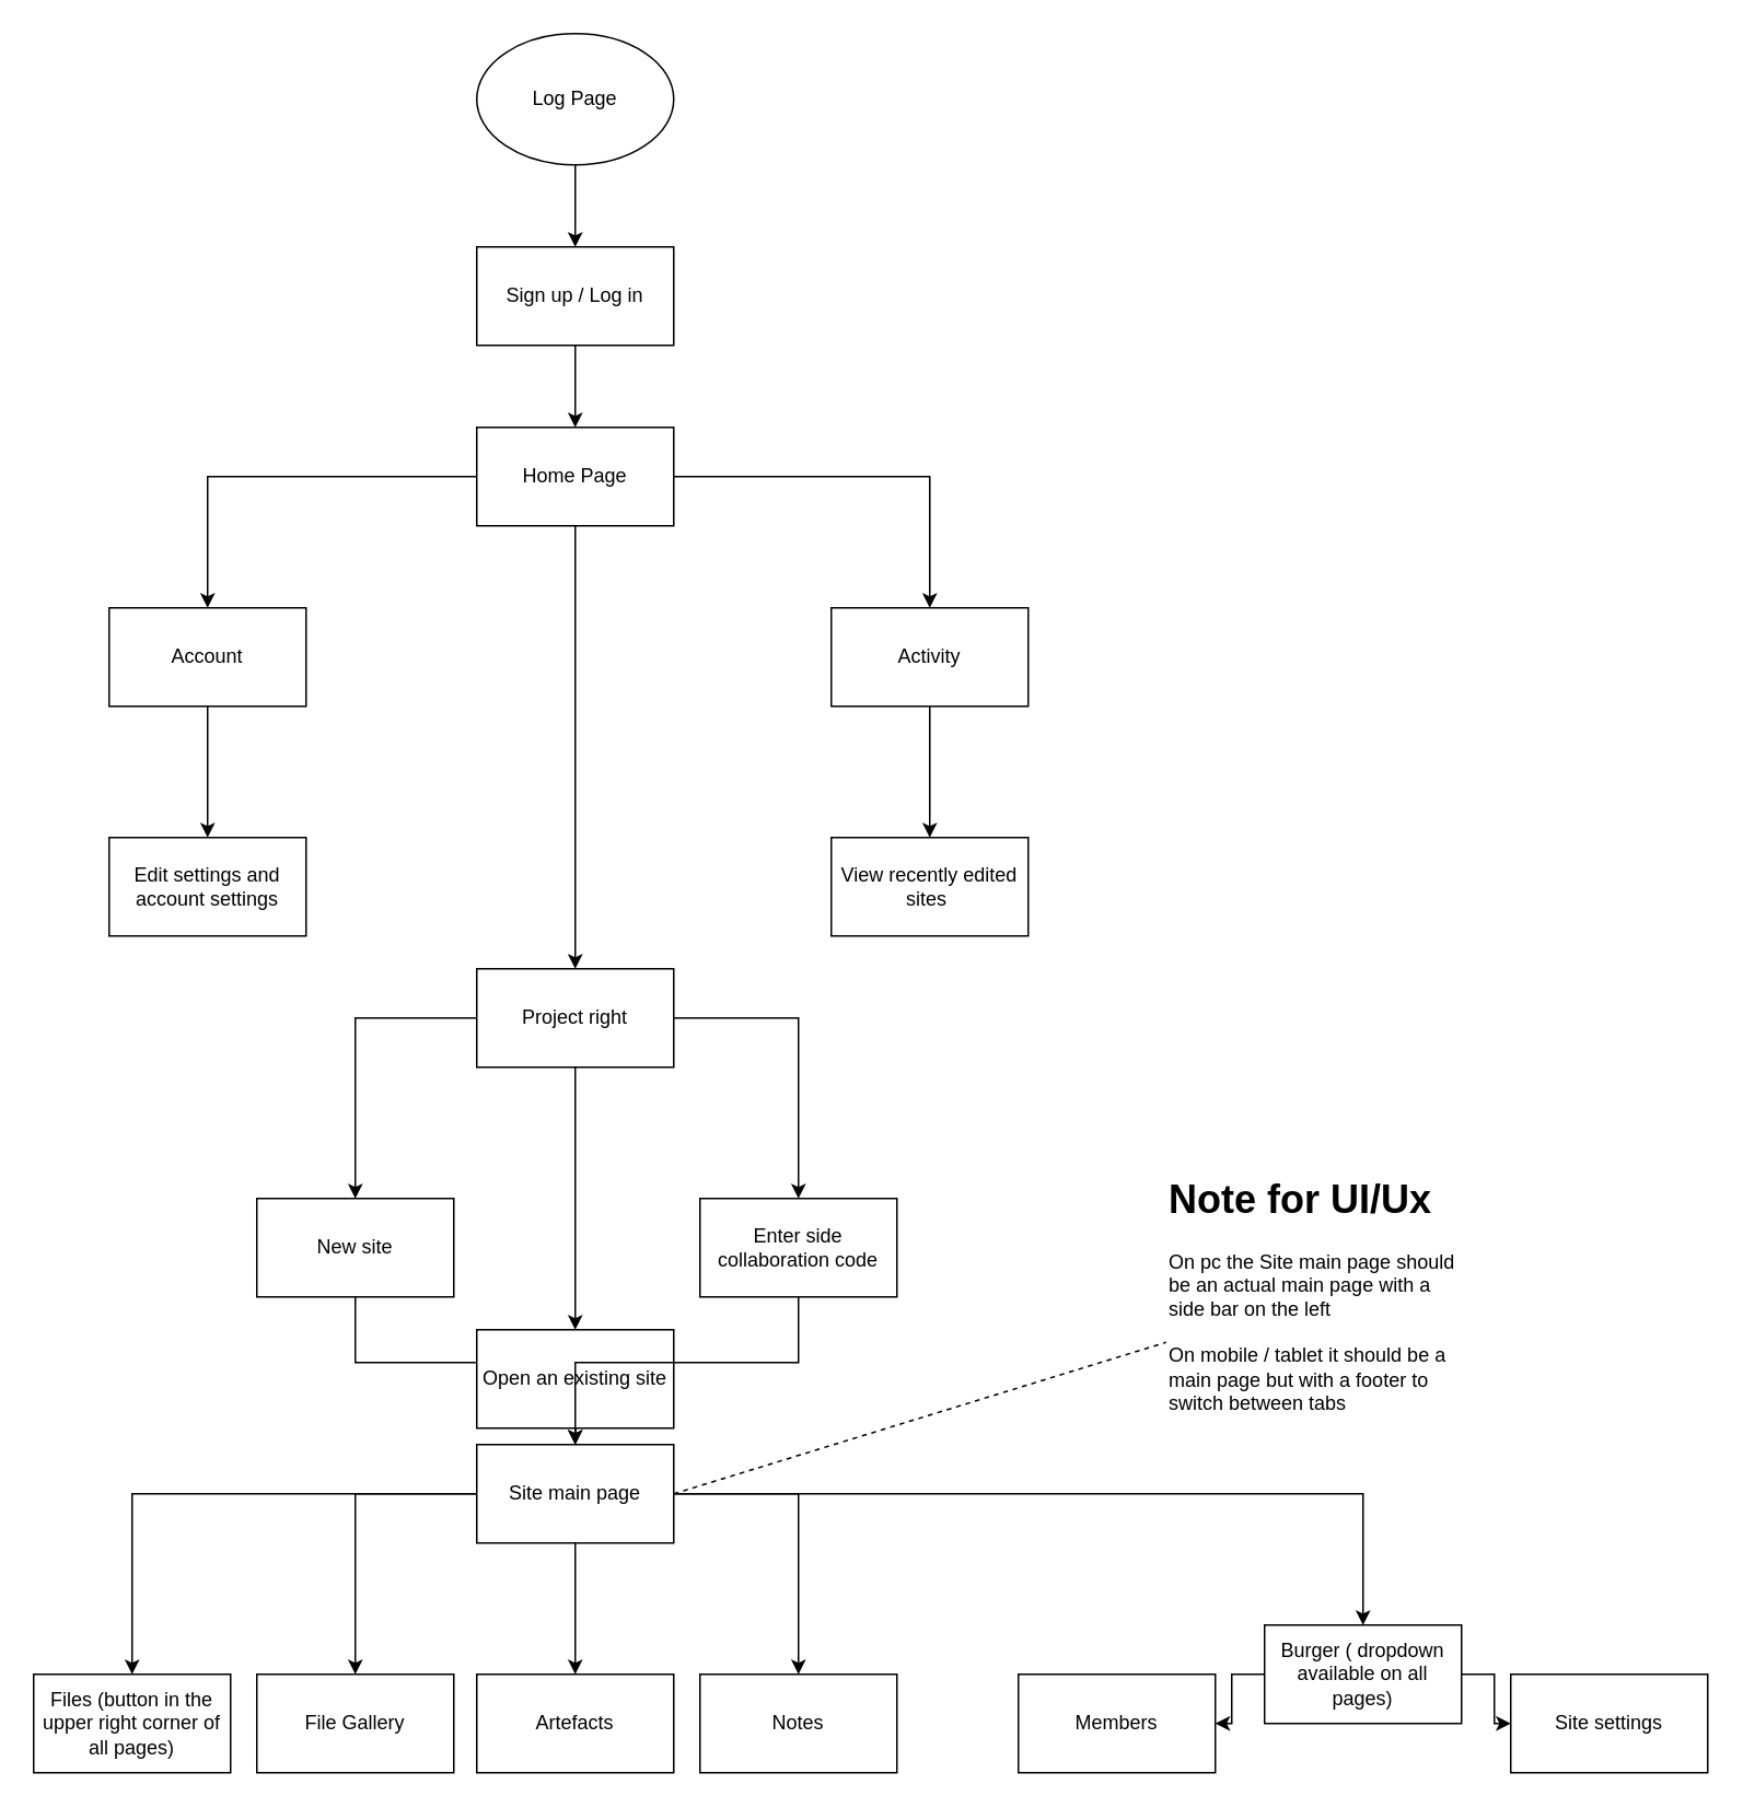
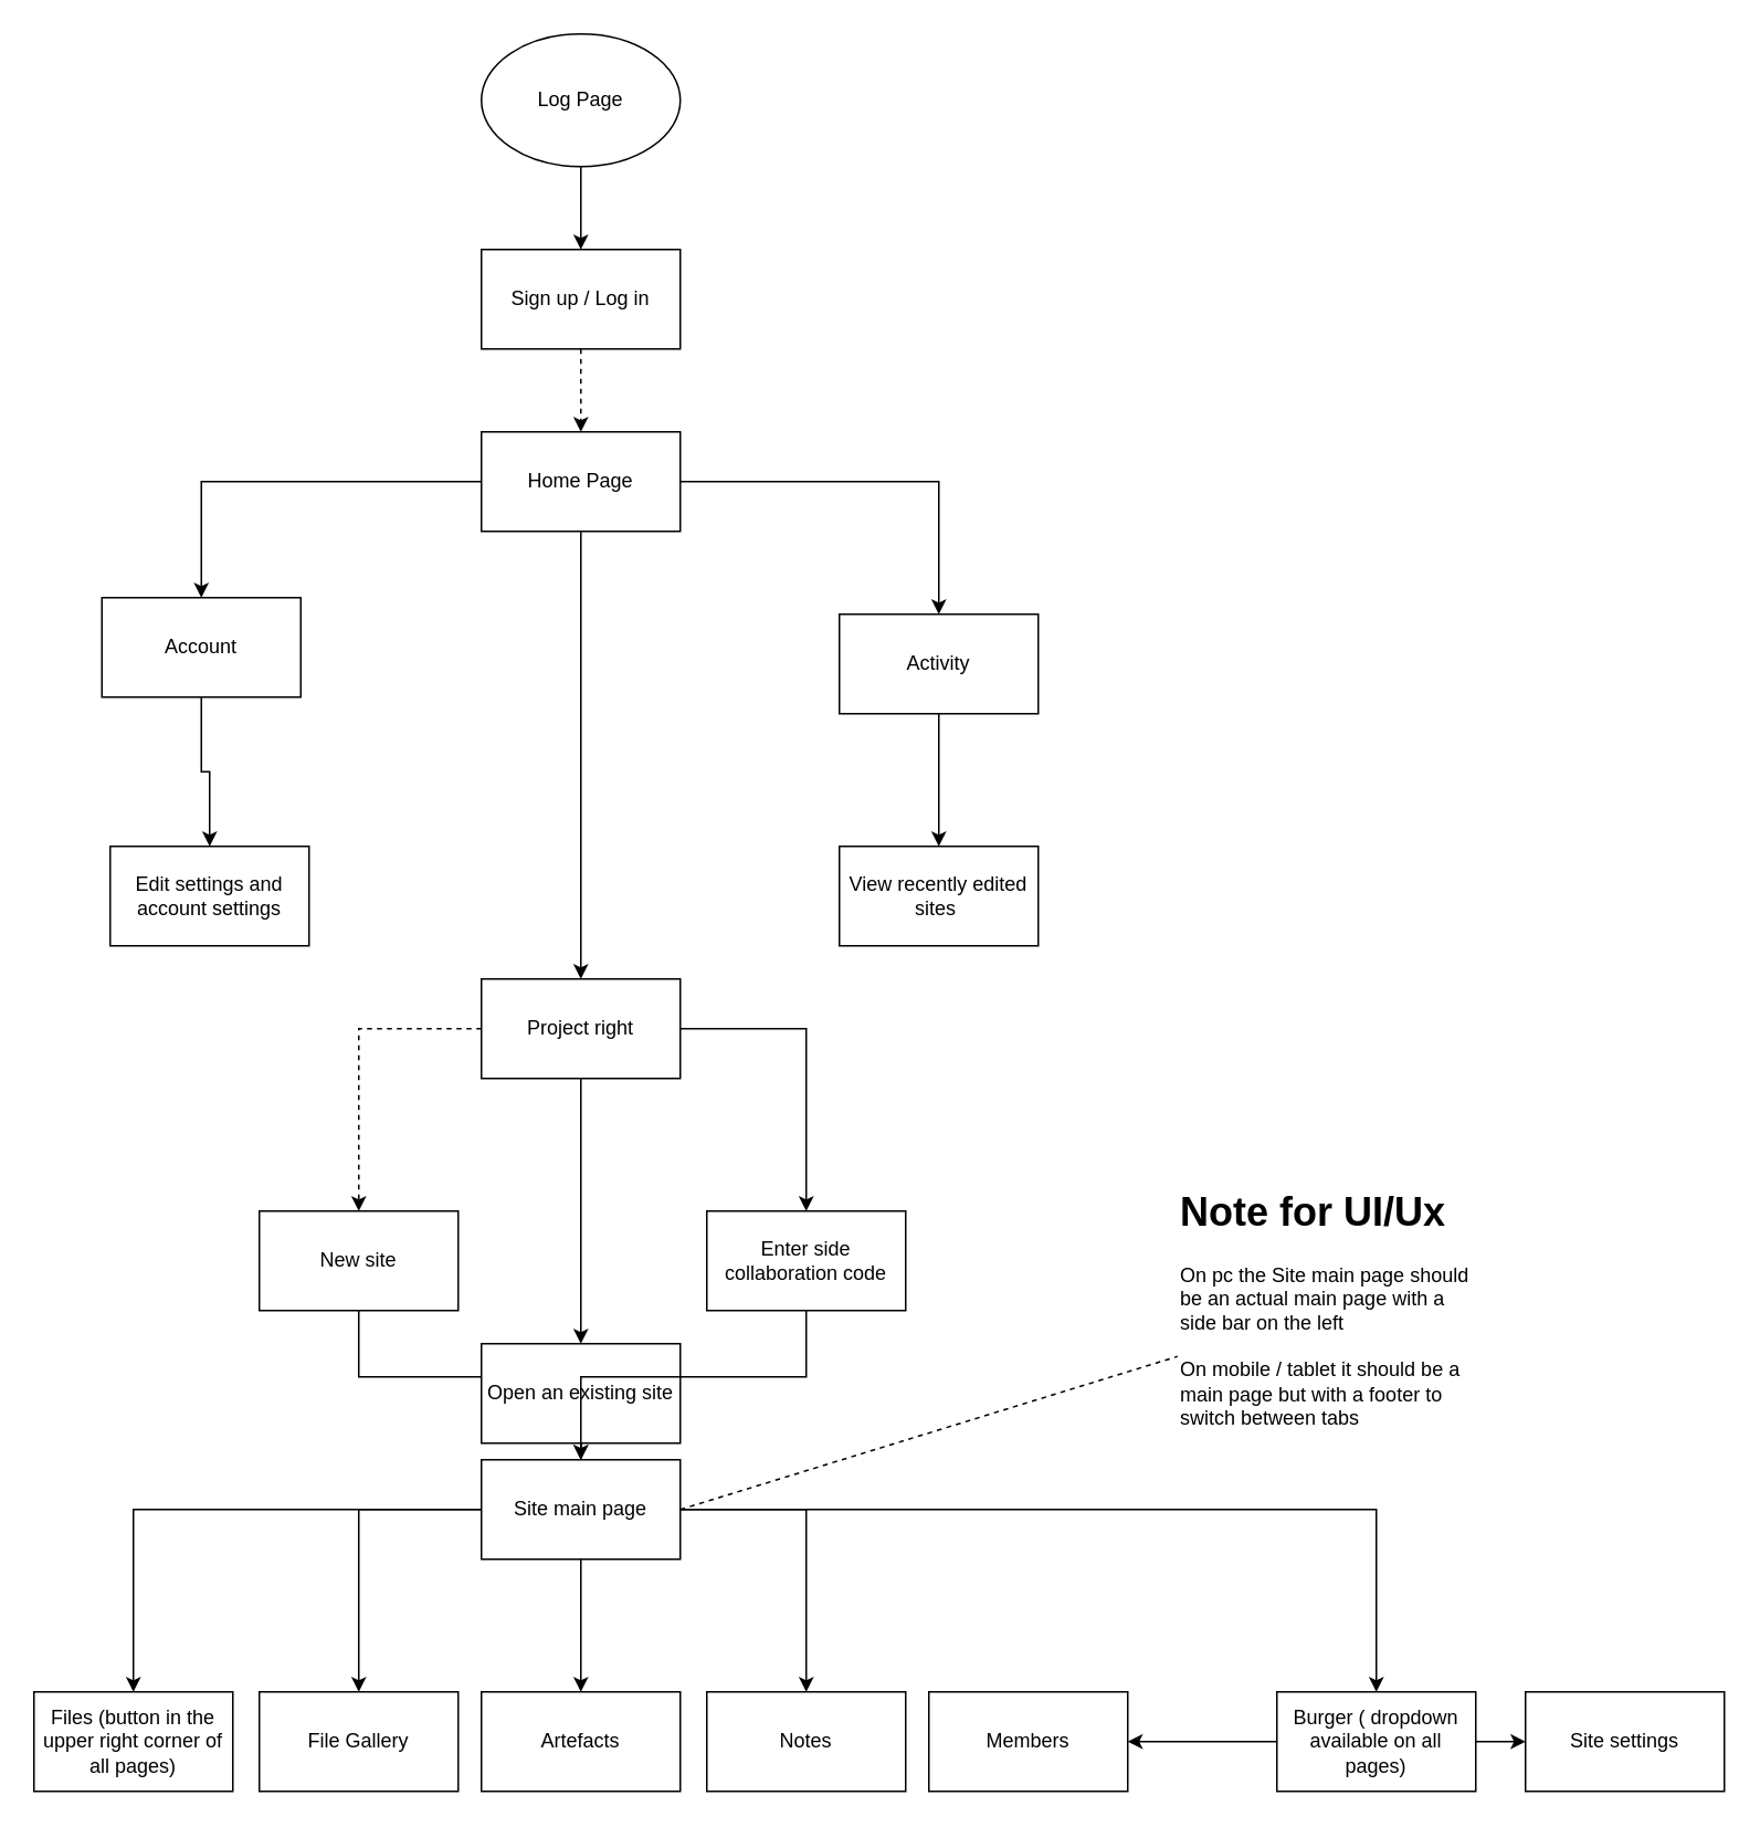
- <mxCell id="9" value="" style="endArrow=classic;html=1;rounded=0;" edge="1" parent="1" source="3" target="8"><mxGeometry width="50" height="50" relative="1" as="geometry"><mxPoint x="356" y="430" as="sourcePoint" /><mxPoint x="406" y="380" as="targetPoint" /></mxGeometry></mxCell>
+ <mxCell id="9" value="" style="endArrow=classic;html=1;rounded=0;dashed=1;" edge="1" parent="1" source="3" target="8"><mxGeometry width="50" height="50" relative="1" as="geometry"><mxPoint x="356" y="430" as="sourcePoint" /><mxPoint x="406" y="380" as="targetPoint" /></mxGeometry></mxCell>
- <mxCell id="15" value="Account" style="rounded=0;whiteSpace=wrap;html=1;" vertex="1" parent="1"><mxGeometry x="66" y="370" width="120" height="60" as="geometry" /></mxCell>
+ <mxCell id="15" value="Account" style="rounded=0;whiteSpace=wrap;html=1;" vertex="1" parent="1"><mxGeometry x="61" y="360" width="120" height="60" as="geometry" /></mxCell>
- <mxCell id="10" value="" style="edgeStyle=orthogonalEdgeStyle;rounded=0;orthogonalLoop=1;jettySize=auto;html=1;" edge="1" parent="1" source="13" target="21"><mxGeometry relative="1" as="geometry" /></mxCell>
+ <mxCell id="10" value="" style="edgeStyle=orthogonalEdgeStyle;rounded=0;orthogonalLoop=1;jettySize=auto;html=1;dashed=1;" edge="1" parent="1" source="13" target="21"><mxGeometry relative="1" as="geometry" /></mxCell>
- <mxCell id="40" value="Burger ( dropdown available on all pages)" style="whiteSpace=wrap;html=1;rounded=0;" vertex="1" parent="1"><mxGeometry x="770" y="990" width="120" height="60" as="geometry" /></mxCell>
+ <mxCell id="40" value="Burger ( dropdown available on all pages)" style="whiteSpace=wrap;html=1;rounded=0;" vertex="1" parent="1"><mxGeometry x="770" y="1020" width="120" height="60" as="geometry" /></mxCell>
- <mxCell id="41" value="Members" style="whiteSpace=wrap;html=1;rounded=0;" vertex="1" parent="1"><mxGeometry x="620" y="1020" width="120" height="60" as="geometry" /></mxCell>
+ <mxCell id="41" value="Members" style="whiteSpace=wrap;html=1;rounded=0;" vertex="1" parent="1"><mxGeometry x="560" y="1020" width="120" height="60" as="geometry" /></mxCell>
